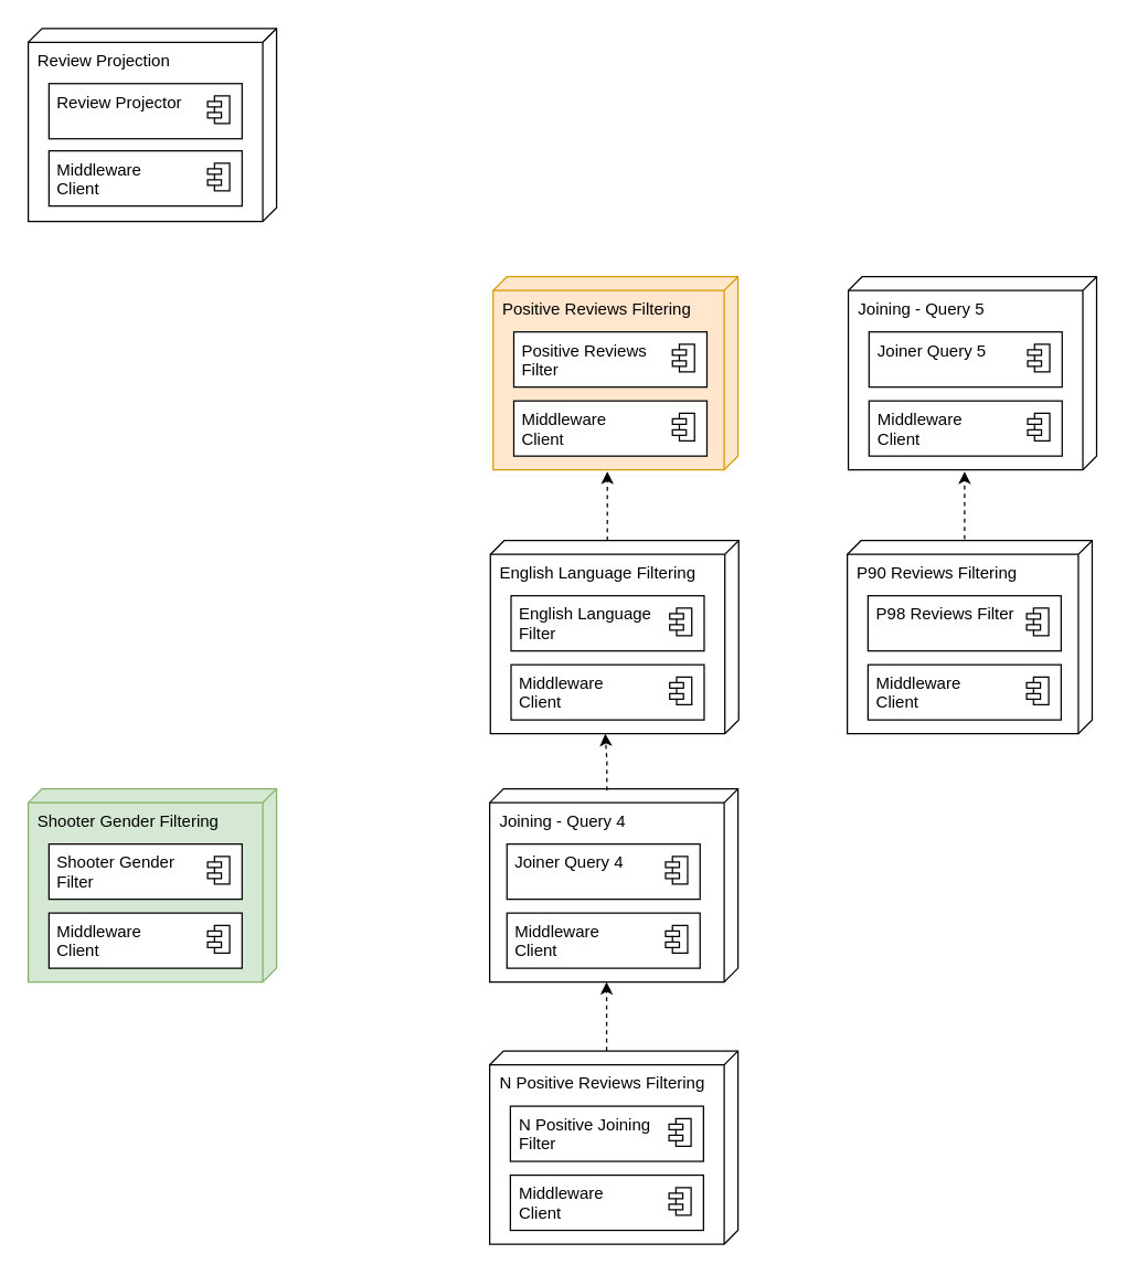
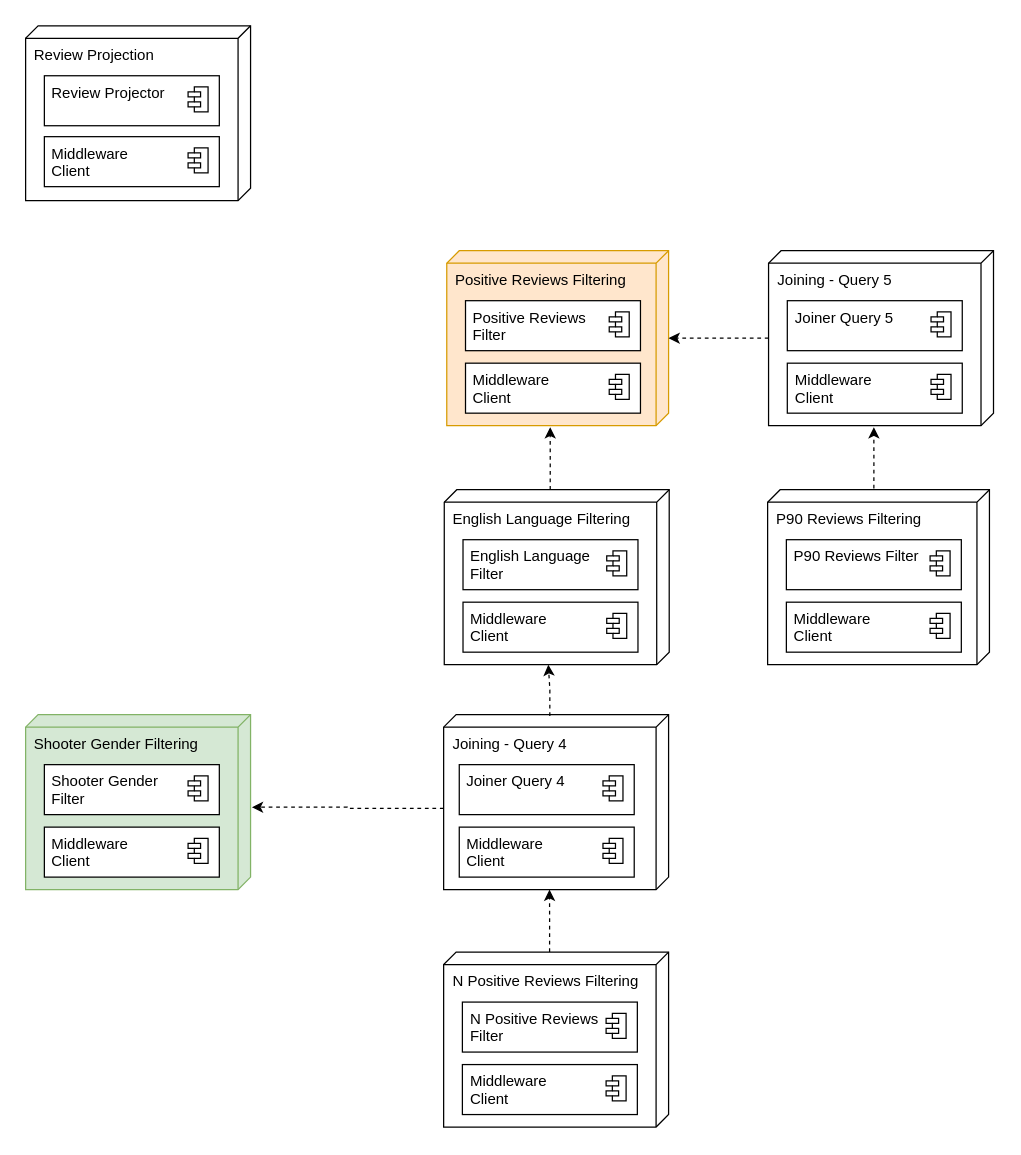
+ <mxCell id="17" value="" style="edgeStyle=orthogonalEdgeStyle;rounded=0;orthogonalLoop=1;jettySize=auto;html=1;dashed=1;" edge="1" parent="1" source="18" target="13"><mxGeometry relative="1" as="geometry"><mxPoint x="540" y="270" as="targetPoint" /></mxGeometry></mxCell>
- <mxCell id="33" value="P98 Reviews Filter" style="html=1;align=left;spacingLeft=4;verticalAlign=top;strokeColor=none;fillColor=none;whiteSpace=wrap;" vertex="1" parent="32"><mxGeometry width="140" height="40" as="geometry" /></mxCell>
+ <mxCell id="33" value="P90 Reviews Filter" style="html=1;align=left;spacingLeft=4;verticalAlign=top;strokeColor=none;fillColor=none;whiteSpace=wrap;" vertex="1" parent="32"><mxGeometry width="140" height="40" as="geometry" /></mxCell>
+ <mxCell id="55" style="edgeStyle=orthogonalEdgeStyle;rounded=0;orthogonalLoop=1;jettySize=auto;html=1;exitX=0;exitY=0;exitDx=75;exitDy=180;exitPerimeter=0;entryX=0.529;entryY=-0.006;entryDx=0;entryDy=0;entryPerimeter=0;dashed=1;" edge="1" parent="1" source="47" target="2"><mxGeometry relative="1" as="geometry" /></mxCell>
- <mxCell id="58" value="N Positive Joining&lt;div&gt;Filter&lt;/div&gt;" style="html=1;align=left;spacingLeft=4;verticalAlign=top;strokeColor=none;fillColor=none;whiteSpace=wrap;" vertex="1" parent="57"><mxGeometry width="140" height="40" as="geometry" /></mxCell>
+ <mxCell id="58" value="N Positive Reviews&lt;div&gt;Filter&lt;/div&gt;" style="html=1;align=left;spacingLeft=4;verticalAlign=top;strokeColor=none;fillColor=none;whiteSpace=wrap;" vertex="1" parent="57"><mxGeometry width="140" height="40" as="geometry" /></mxCell>
